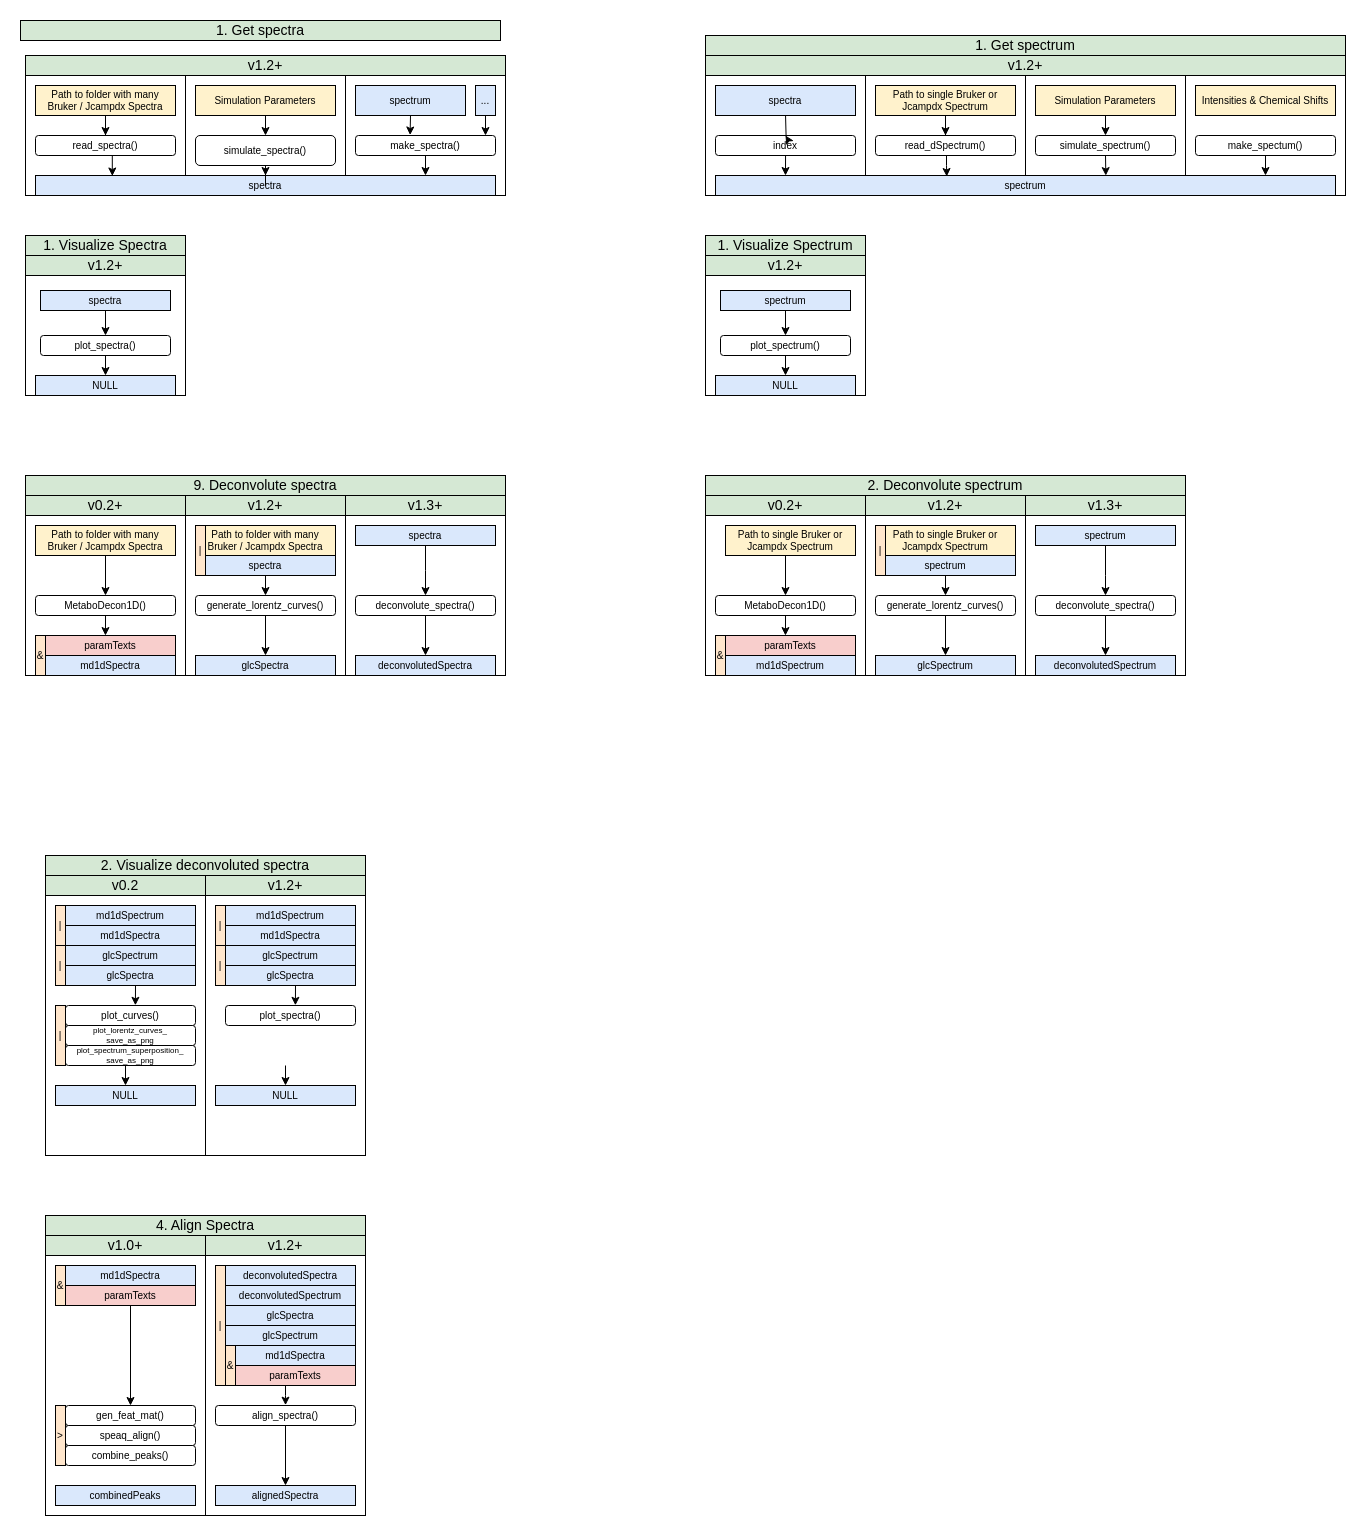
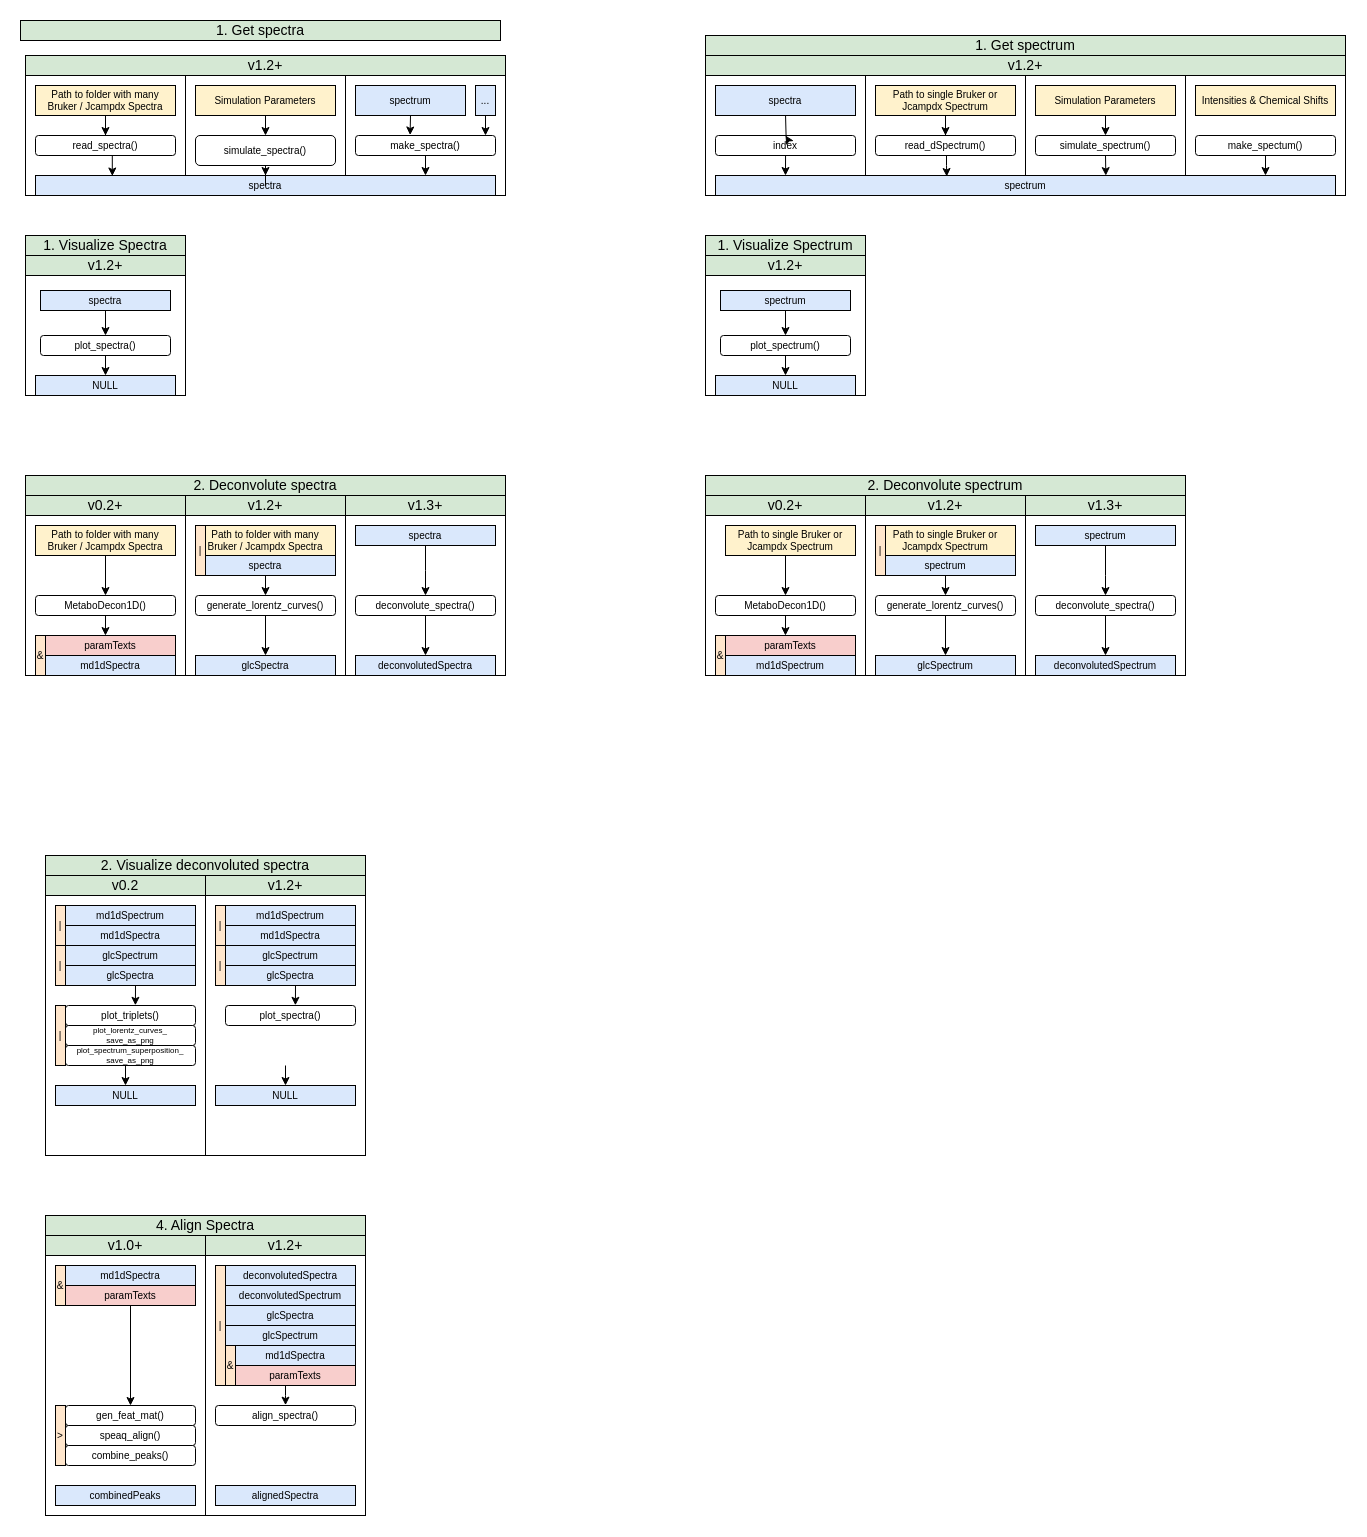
- <mxCell id="40" value="9. Deconvolute spectra" style="rounded=0;whiteSpace=wrap;html=1;labelBackgroundColor=none;fontSize=14;fillColor=#d5e8d4;verticalAlign=middle;strokeColor=#000000;" vertex="1" parent="1"><mxGeometry x="25" y="475" width="480" height="20" as="geometry" /></mxCell>
+ <mxCell id="40" value="2. Deconvolute spectra" style="rounded=0;whiteSpace=wrap;html=1;labelBackgroundColor=none;fontSize=14;fillColor=#d5e8d4;verticalAlign=middle;strokeColor=#000000;" vertex="1" parent="1"><mxGeometry x="25" y="475" width="480" height="20" as="geometry" /></mxCell>
- <mxCell id="95" value="plot_curves()" style="rounded=1;whiteSpace=wrap;html=1;fontSize=10;strokeColor=#000000;" vertex="1" parent="1"><mxGeometry x="65" y="1005" width="130" height="20" as="geometry" /></mxCell>
+ <mxCell id="95" value="plot_triplets()" style="rounded=1;whiteSpace=wrap;html=1;fontSize=10;strokeColor=#000000;" vertex="1" parent="1"><mxGeometry x="65" y="1005" width="130" height="20" as="geometry" /></mxCell>
- <mxCell id="78" style="edgeStyle=orthogonalEdgeStyle;rounded=0;orthogonalLoop=1;jettySize=auto;html=1;strokeColor=#000000;fontSize=10;exitX=0.5;exitY=1;exitDx=0;exitDy=0;entryX=0.5;entryY=0;entryDx=0;entryDy=0;" edge="1" parent="1" source="83" target="79"><mxGeometry relative="1" as="geometry"><mxPoint x="285" y="1485" as="targetPoint" /><mxPoint x="275.037" y="1485" as="sourcePoint" /><Array as="points" /></mxGeometry></mxCell>
